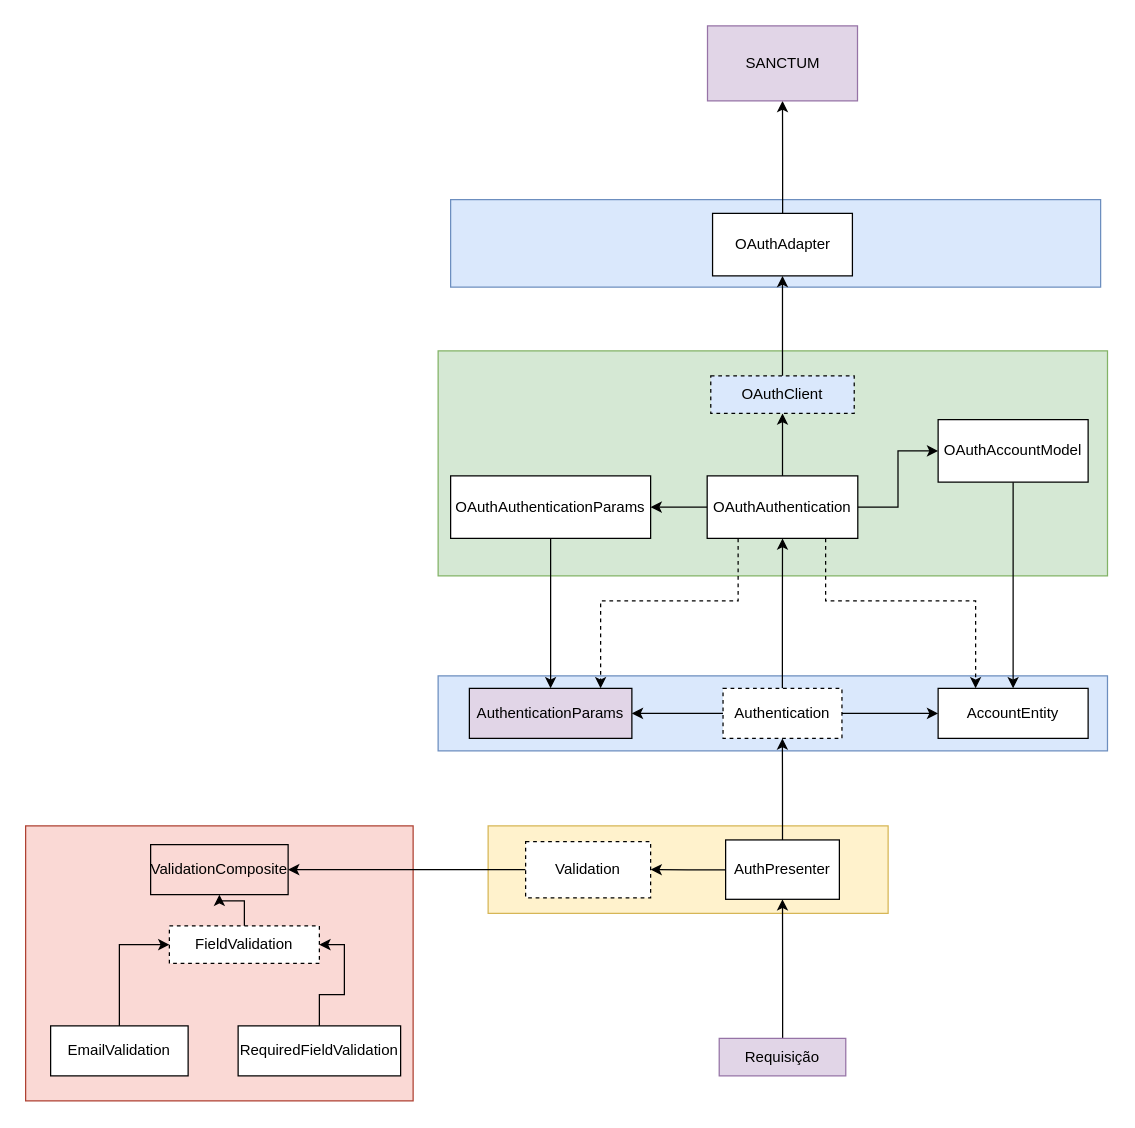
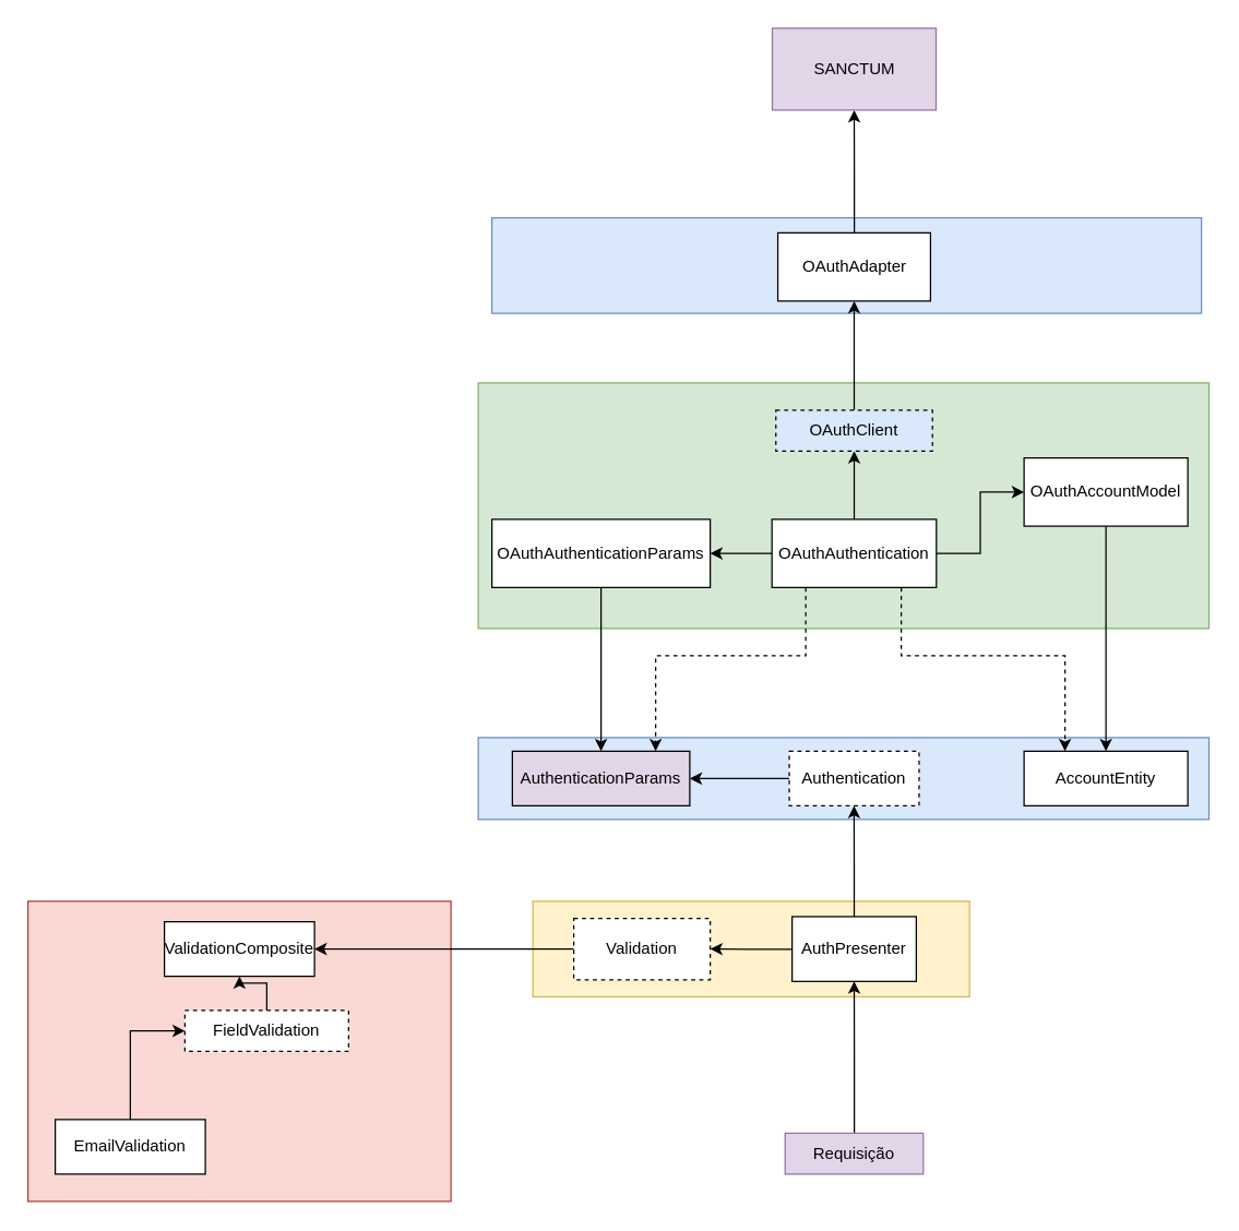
- <mxCell id="23" style="edgeStyle=orthogonalEdgeStyle;rounded=0;orthogonalLoop=1;jettySize=auto;html=1;" parent="1" source="24" target="32" edge="1"><mxGeometry relative="1" as="geometry" /></mxCell>
- <mxCell id="22" style="edgeStyle=orthogonalEdgeStyle;rounded=0;orthogonalLoop=1;jettySize=auto;html=1;" parent="1" source="24" target="26" edge="1"><mxGeometry relative="1" as="geometry" /></mxCell>
- <mxCell id="14" value="ValidationComposite" style="rounded=0;whiteSpace=wrap;html=1;fillColor=#fad9d5;" parent="1" vertex="1"><mxGeometry y="675" width="110" height="40" as="geometry" x="120" /></mxCell>
+ <mxCell id="14" value="ValidationComposite" style="rounded=0;whiteSpace=wrap;html=1;" parent="1" vertex="1"><mxGeometry y="675" width="110" height="40" as="geometry" x="120" /></mxCell>
- <mxCell id="19" style="edgeStyle=orthogonalEdgeStyle;rounded=0;orthogonalLoop=1;jettySize=auto;html=1;entryX=1;entryY=0.5;entryDx=0;entryDy=0;" parent="1" source="20" target="16" edge="1"><mxGeometry relative="1" as="geometry" /></mxCell>
- <mxCell id="20" value="&lt;br&gt;&lt;div&gt;RequiredFieldValidation&lt;/div&gt;&lt;div&gt;&lt;br&gt;&lt;/div&gt;" style="rounded=0;whiteSpace=wrap;html=1;" parent="1" vertex="1"><mxGeometry x="190" y="820" width="130" height="40" as="geometry" /></mxCell>
